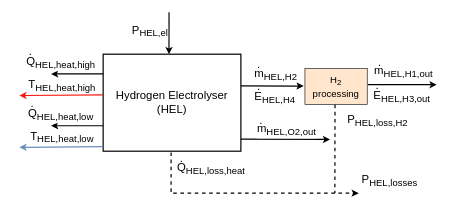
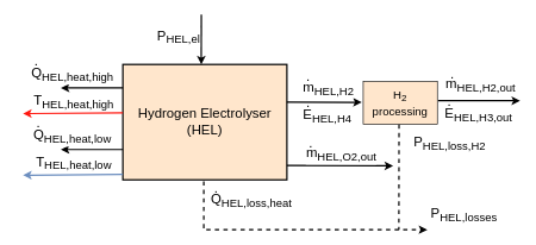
- <mxCell id="18" value="&lt;font style=&quot;font-size: 19px;&quot;&gt;&lt;span style=&quot;color: rgb(0, 0, 0); font-family: Helvetica; font-style: normal; font-variant-ligatures: normal; font-variant-caps: normal; font-weight: 400; letter-spacing: normal; orphans: 2; text-align: center; text-indent: 0px; text-transform: none; widows: 2; word-spacing: 0px; -webkit-text-stroke-width: 0px; background-color: rgb(255, 255, 255); text-decoration-thickness: initial; text-decoration-style: initial; text-decoration-color: initial; float: none; display: inline !important;&quot;&gt;m&lt;/span&gt;&lt;sub style=&quot;color: rgb(0, 0, 0); font-family: Helvetica; font-style: normal; font-variant-ligatures: normal; font-variant-caps: normal; font-weight: 400; letter-spacing: normal; orphans: 2; text-align: center; text-indent: 0px; text-transform: none; widows: 2; word-spacing: 0px; -webkit-text-stroke-width: 0px; text-decoration-thickness: initial; text-decoration-style: initial; text-decoration-color: initial;&quot;&gt;HEL,H1,out&lt;/sub&gt;&lt;/font&gt;" style="text;whiteSpace=wrap;html=1;fontSize=19;verticalAlign=middle;" parent="1" vertex="1"><mxGeometry x="622" y="94" width="95" height="50" as="geometry" /></mxCell>
+ <mxCell id="18" value="&lt;font style=&quot;font-size: 19px;&quot;&gt;&lt;span style=&quot;color: rgb(0, 0, 0); font-family: Helvetica; font-style: normal; font-variant-ligatures: normal; font-variant-caps: normal; font-weight: 400; letter-spacing: normal; orphans: 2; text-align: center; text-indent: 0px; text-transform: none; widows: 2; word-spacing: 0px; -webkit-text-stroke-width: 0px; background-color: rgb(255, 255, 255); text-decoration-thickness: initial; text-decoration-style: initial; text-decoration-color: initial; float: none; display: inline !important;&quot;&gt;m&lt;/span&gt;&lt;sub style=&quot;color: rgb(0, 0, 0); font-family: Helvetica; font-style: normal; font-variant-ligatures: normal; font-variant-caps: normal; font-weight: 400; letter-spacing: normal; orphans: 2; text-align: center; text-indent: 0px; text-transform: none; widows: 2; word-spacing: 0px; -webkit-text-stroke-width: 0px; text-decoration-thickness: initial; text-decoration-style: initial; text-decoration-color: initial;&quot;&gt;HEL,H2,out&lt;/sub&gt;&lt;/font&gt;" style="text;whiteSpace=wrap;html=1;fontSize=19;verticalAlign=middle;" parent="1" vertex="1"><mxGeometry x="622" y="94" width="95" height="50" as="geometry" /></mxCell>
- <mxCell id="6" value="&lt;font style=&quot;font-size: 19px;&quot;&gt;Hydrogen Electrolyser (HEL)&lt;/font&gt;" style="rounded=0;whiteSpace=wrap;html=1;strokeWidth=2;fillColor=#FFFFFF;" parent="1" vertex="1"><mxGeometry x="171.03" y="90" width="230" height="162" as="geometry" /></mxCell>
+ <mxCell id="6" value="&lt;font style=&quot;font-size: 19px;&quot;&gt;Hydrogen Electrolyser (HEL)&lt;/font&gt;" style="rounded=0;whiteSpace=wrap;html=1;strokeWidth=2;fillColor=#ffe6cc;" parent="1" vertex="1"><mxGeometry x="171.03" y="90" width="230" height="162" as="geometry" /></mxCell>
